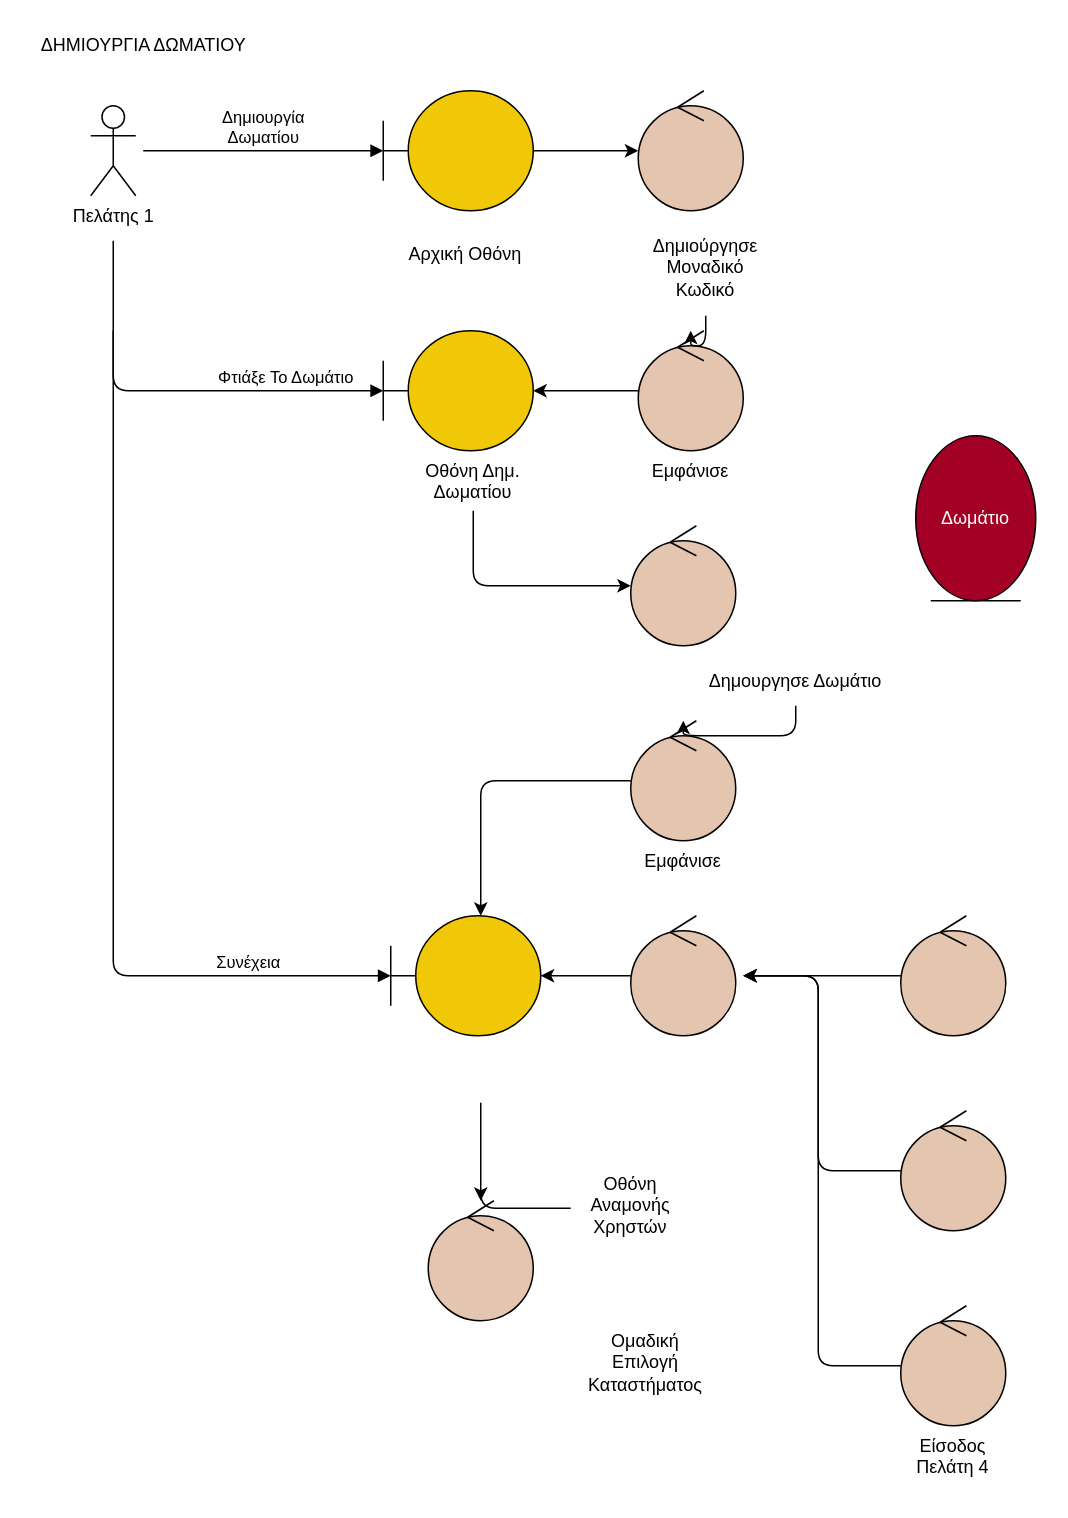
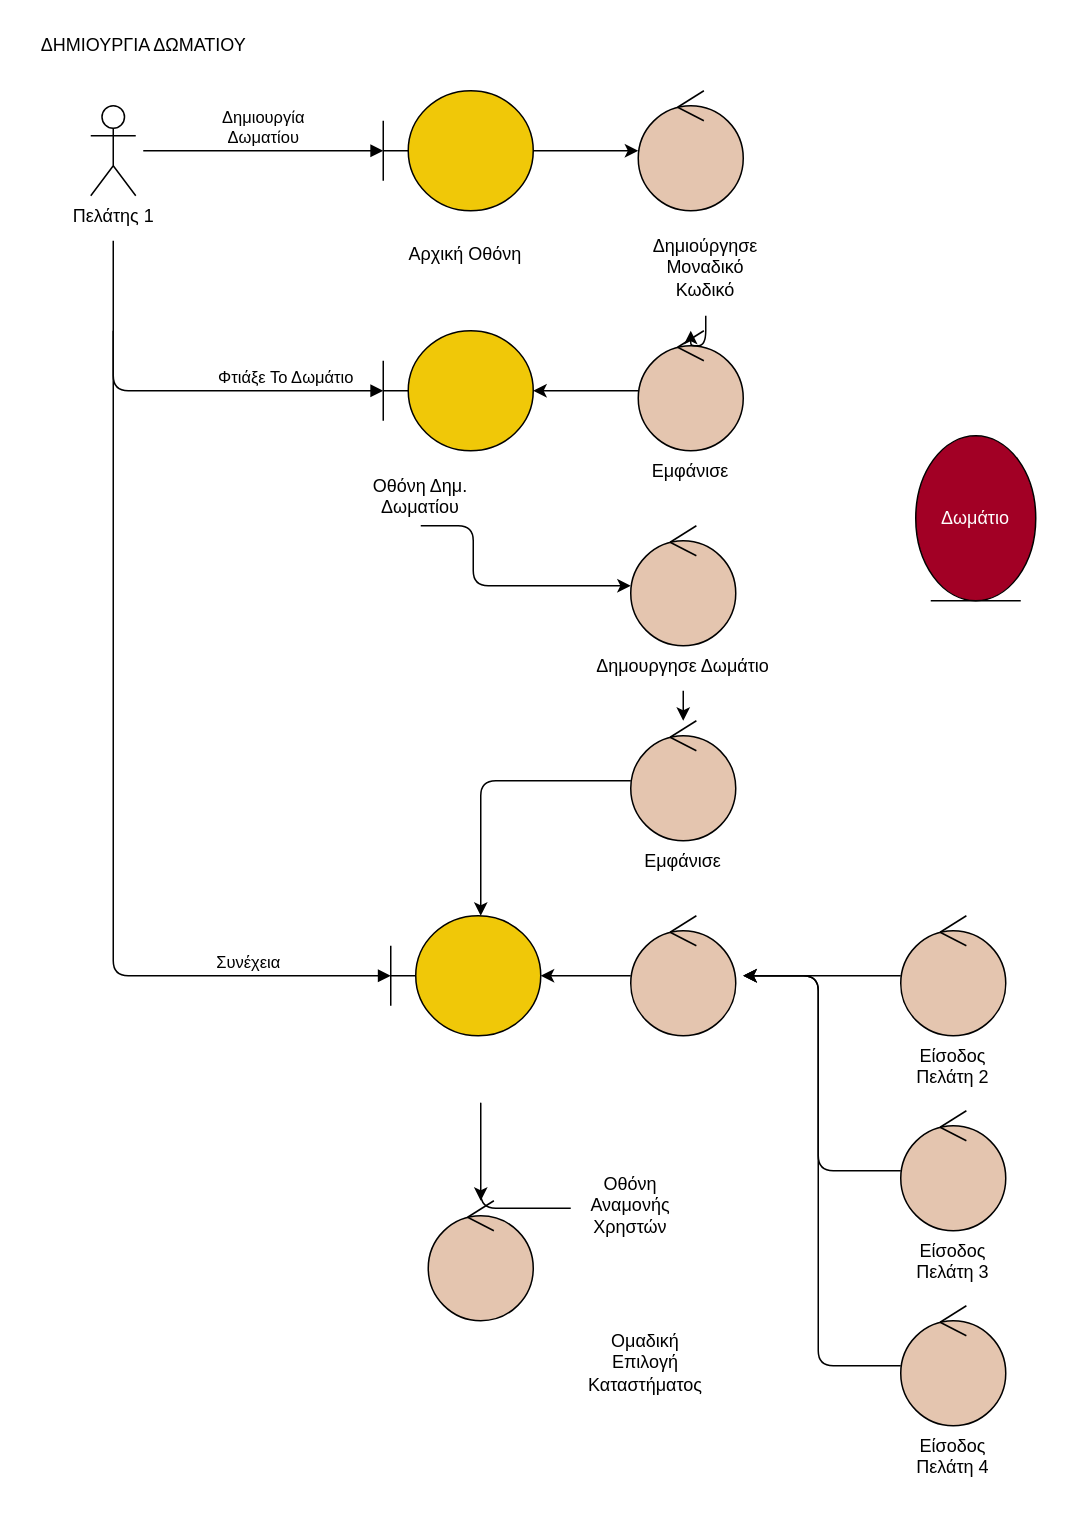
- <mxCell id="30" value="&lt;meta charset=&quot;utf-8&quot;&gt;&lt;span style=&quot;color: rgb(0, 0, 0); font-family: helvetica; font-size: 12px; font-style: normal; font-weight: 400; letter-spacing: normal; text-indent: 0px; text-transform: none; word-spacing: 0px; display: inline; float: none;&quot;&gt;Οθόνη Δημ.&lt;/span&gt;&lt;br style=&quot;color: rgb(0, 0, 0); font-family: helvetica; font-size: 12px; font-style: normal; font-weight: 400; letter-spacing: normal; text-indent: 0px; text-transform: none; word-spacing: 0px;&quot;&gt;&lt;span style=&quot;color: rgb(0, 0, 0); font-family: helvetica; font-size: 12px; font-style: normal; font-weight: 400; letter-spacing: normal; text-indent: 0px; text-transform: none; word-spacing: 0px; display: inline; float: none;&quot;&gt;Δωματίου&lt;/span&gt;" style="text;whiteSpace=wrap;html=1;align=center;labelBackgroundColor=none;" vertex="1" parent="1"><mxGeometry x="270" y="300" width="90" height="40" as="geometry" /></mxCell>
+ <mxCell id="30" value="&lt;meta charset=&quot;utf-8&quot;&gt;&lt;span style=&quot;color: rgb(0, 0, 0); font-family: helvetica; font-size: 12px; font-style: normal; font-weight: 400; letter-spacing: normal; text-indent: 0px; text-transform: none; word-spacing: 0px; display: inline; float: none;&quot;&gt;Οθόνη Δημ.&lt;/span&gt;&lt;br style=&quot;color: rgb(0, 0, 0); font-family: helvetica; font-size: 12px; font-style: normal; font-weight: 400; letter-spacing: normal; text-indent: 0px; text-transform: none; word-spacing: 0px;&quot;&gt;&lt;span style=&quot;color: rgb(0, 0, 0); font-family: helvetica; font-size: 12px; font-style: normal; font-weight: 400; letter-spacing: normal; text-indent: 0px; text-transform: none; word-spacing: 0px; display: inline; float: none;&quot;&gt;Δωματίου&lt;/span&gt;" style="text;whiteSpace=wrap;html=1;align=center;labelBackgroundColor=none;" vertex="1" parent="1"><mxGeometry x="235" y="310" width="90" height="40" as="geometry" /></mxCell>
- <mxCell id="32" value="&lt;meta charset=&quot;utf-8&quot;&gt;&lt;span style=&quot;color: rgb(0, 0, 0); font-family: helvetica; font-size: 12px; font-style: normal; font-weight: 400; letter-spacing: normal; text-indent: 0px; text-transform: none; word-spacing: 0px; display: inline; float: none;&quot;&gt;Δημουργησε Δωμάτιο&lt;/span&gt;" style="text;whiteSpace=wrap;html=1;align=center;labelBackgroundColor=none;" vertex="1" parent="1"><mxGeometry x="455" y="440" width="150" height="30" as="geometry" /></mxCell>
+ <mxCell id="32" value="&lt;meta charset=&quot;utf-8&quot;&gt;&lt;span style=&quot;color: rgb(0, 0, 0); font-family: helvetica; font-size: 12px; font-style: normal; font-weight: 400; letter-spacing: normal; text-indent: 0px; text-transform: none; word-spacing: 0px; display: inline; float: none;&quot;&gt;Δημουργησε Δωμάτιο&lt;/span&gt;" style="text;whiteSpace=wrap;html=1;align=center;labelBackgroundColor=none;" vertex="1" parent="1"><mxGeometry x="380" y="430" width="150" height="30" as="geometry" /></mxCell>
+ <mxCell id="35" value="&lt;span style=&quot;color: rgb(0 , 0 , 0) ; font-family: &amp;#34;helvetica&amp;#34; ; font-size: 12px ; font-style: normal ; font-weight: 400 ; letter-spacing: normal ; text-indent: 0px ; text-transform: none ; word-spacing: 0px ; display: inline ; float: none&quot;&gt;Είσοδος&lt;/span&gt;&lt;br style=&quot;color: rgb(0 , 0 , 0) ; font-family: &amp;#34;helvetica&amp;#34; ; font-size: 12px ; font-style: normal ; font-weight: 400 ; letter-spacing: normal ; text-indent: 0px ; text-transform: none ; word-spacing: 0px&quot;&gt;&lt;span style=&quot;color: rgb(0 , 0 , 0) ; font-family: &amp;#34;helvetica&amp;#34; ; font-size: 12px ; font-style: normal ; font-weight: 400 ; letter-spacing: normal ; text-indent: 0px ; text-transform: none ; word-spacing: 0px ; display: inline ; float: none&quot;&gt;Πελάτη 2&lt;/span&gt;" style="text;whiteSpace=wrap;html=1;align=center;labelBackgroundColor=none;" vertex="1" parent="1"><mxGeometry x="595" y="690" width="80" height="40" as="geometry" /></mxCell>
+ <mxCell id="36" value="&lt;span style=&quot;color: rgb(0 , 0 , 0) ; font-family: &amp;#34;helvetica&amp;#34; ; font-size: 12px ; font-style: normal ; font-weight: 400 ; letter-spacing: normal ; text-indent: 0px ; text-transform: none ; word-spacing: 0px ; display: inline ; float: none&quot;&gt;Είσοδος&lt;/span&gt;&lt;br style=&quot;color: rgb(0 , 0 , 0) ; font-family: &amp;#34;helvetica&amp;#34; ; font-size: 12px ; font-style: normal ; font-weight: 400 ; letter-spacing: normal ; text-indent: 0px ; text-transform: none ; word-spacing: 0px&quot;&gt;&lt;span style=&quot;color: rgb(0 , 0 , 0) ; font-family: &amp;#34;helvetica&amp;#34; ; font-size: 12px ; font-style: normal ; font-weight: 400 ; letter-spacing: normal ; text-indent: 0px ; text-transform: none ; word-spacing: 0px ; display: inline ; float: none&quot;&gt;Πελάτη 3&lt;/span&gt;" style="text;whiteSpace=wrap;html=1;align=center;labelBackgroundColor=none;" vertex="1" parent="1"><mxGeometry x="595" y="820" width="80" height="40" as="geometry" /></mxCell>
